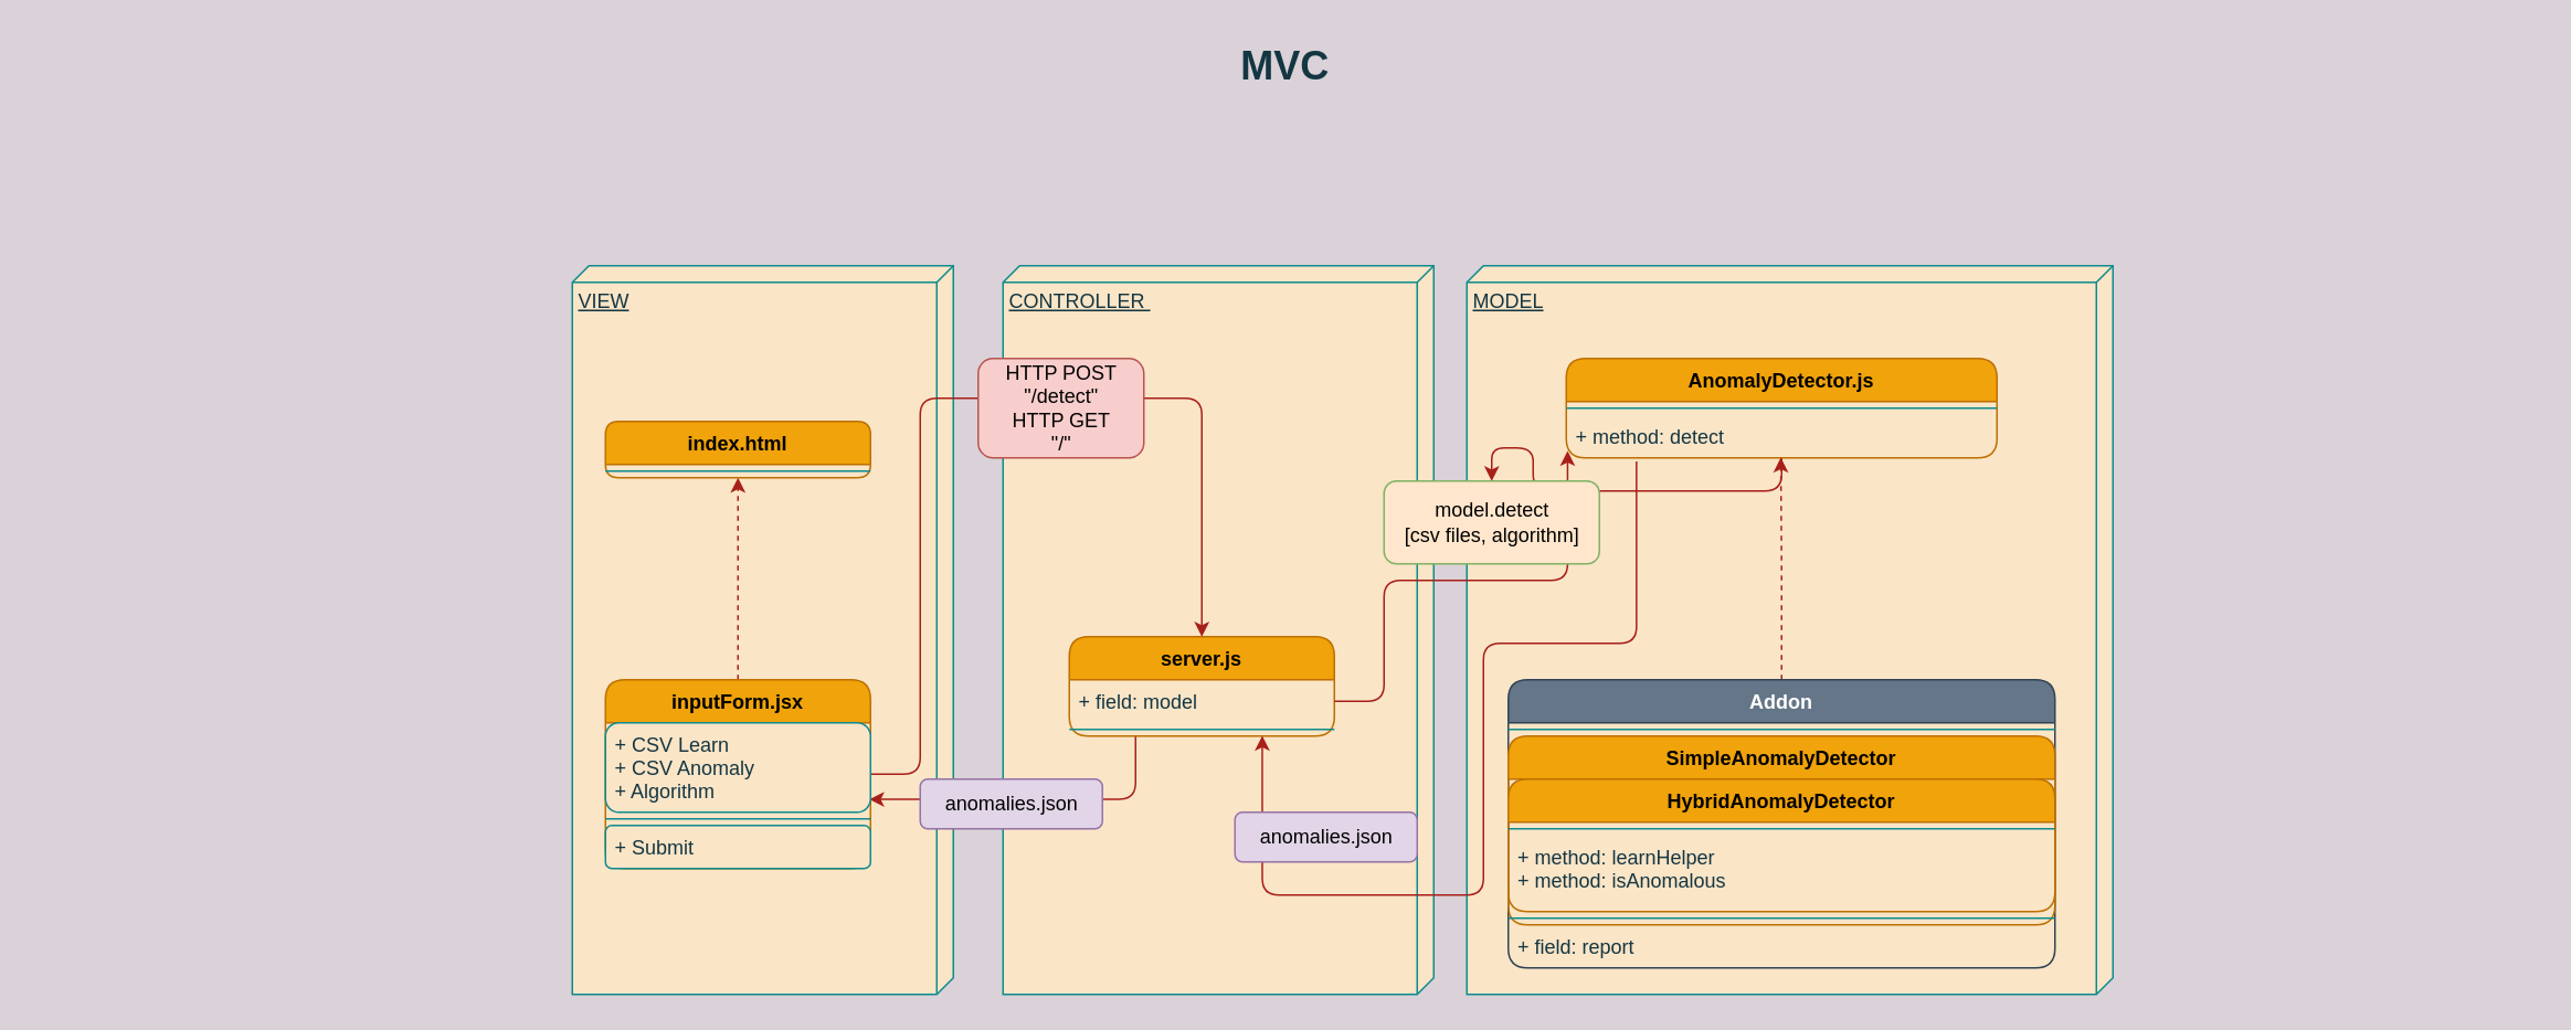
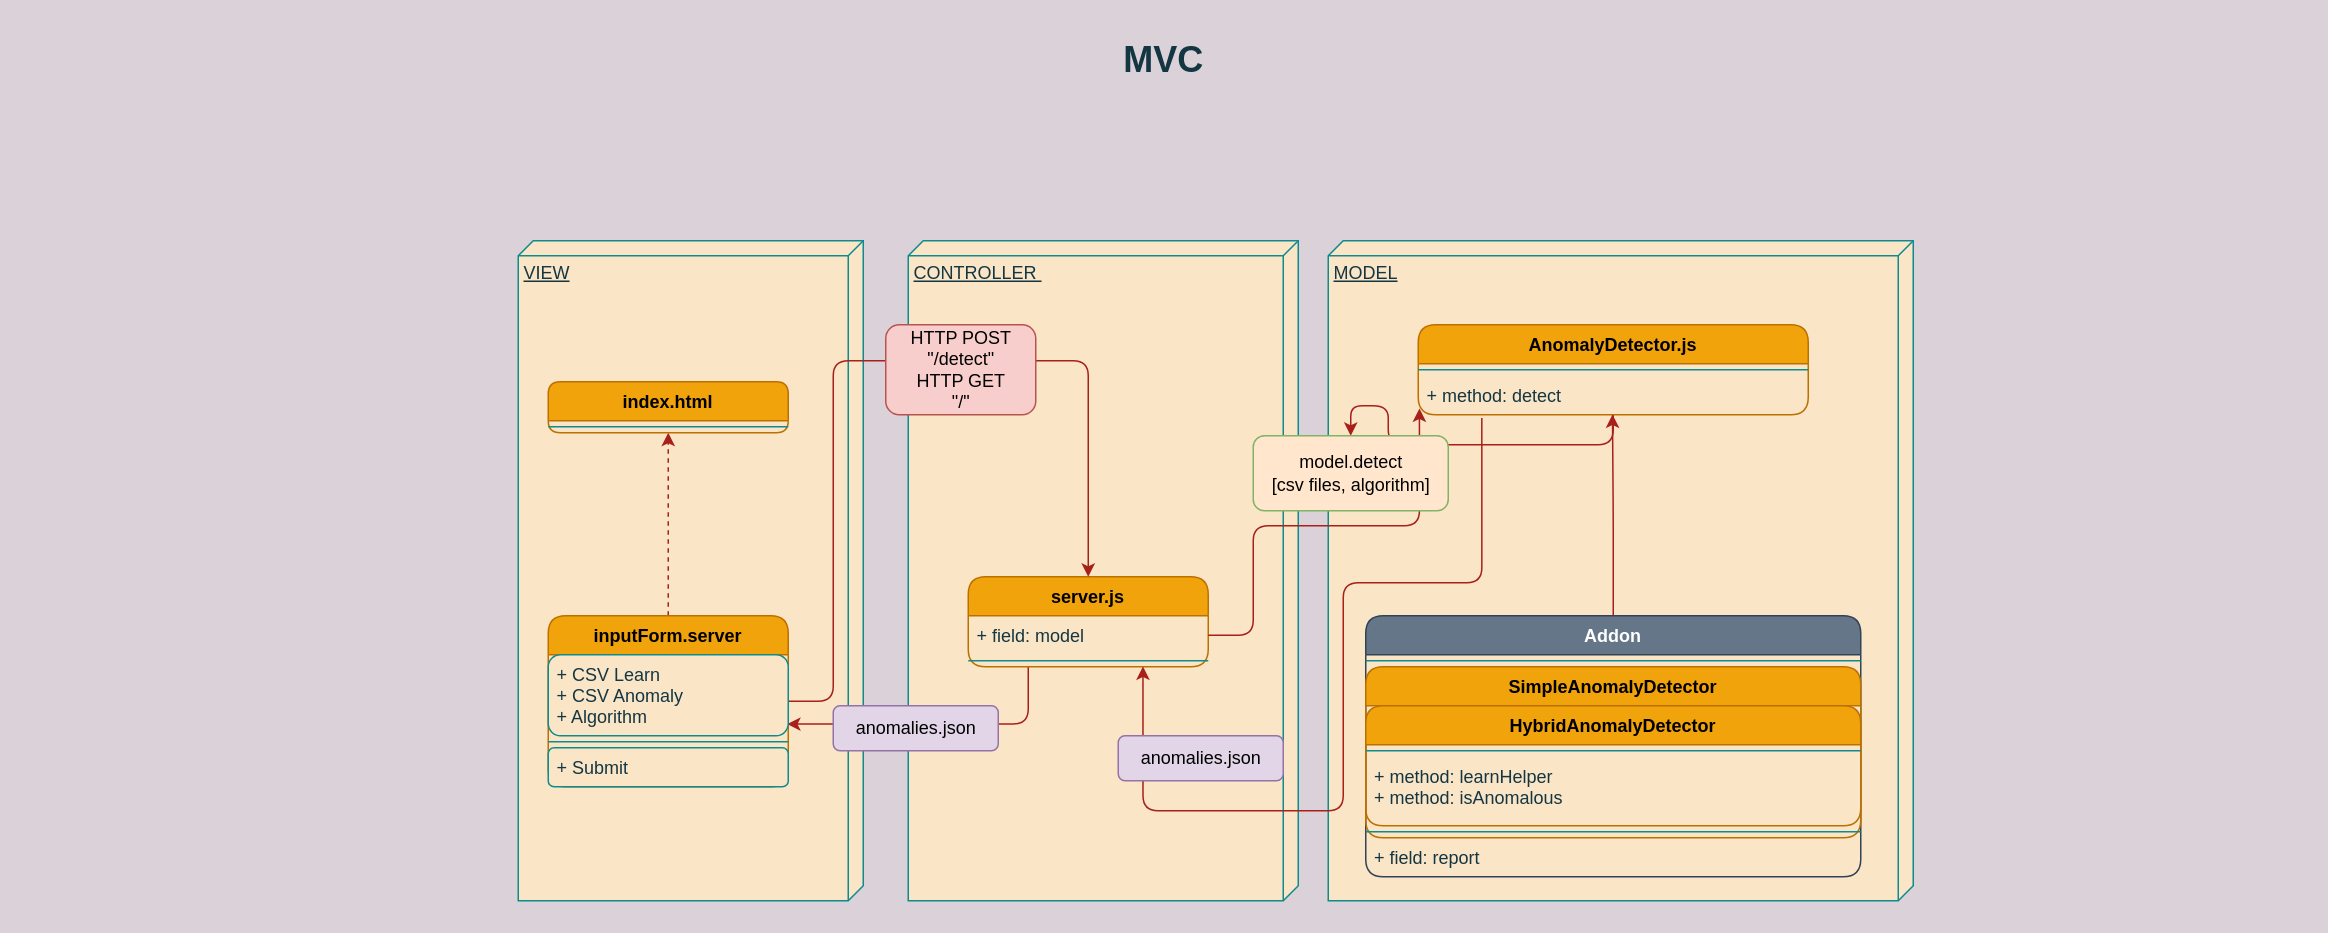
- <mxCell id="28" style="edgeStyle=orthogonalEdgeStyle;orthogonalLoop=1;jettySize=auto;html=1;entryX=0.498;entryY=0.992;entryDx=0;entryDy=0;entryPerimeter=0;fontColor=#143642;strokeColor=#A8201A;fillColor=#FAE5C7;labelBackgroundColor=#DAD2D8;dashed=1;" edge="1" parent="1" source="29" target="9"><mxGeometry relative="1" as="geometry" /></mxCell>
+ <mxCell id="28" style="edgeStyle=orthogonalEdgeStyle;orthogonalLoop=1;jettySize=auto;html=1;entryX=0.498;entryY=0.992;entryDx=0;entryDy=0;entryPerimeter=0;fontColor=#143642;strokeColor=#A8201A;fillColor=#FAE5C7;labelBackgroundColor=#DAD2D8;" edge="1" parent="1" source="29" target="9"><mxGeometry relative="1" as="geometry" /></mxCell>
- <mxCell id="17" value="inputForm.jsx" style="swimlane;fontStyle=1;align=center;verticalAlign=top;childLayout=stackLayout;horizontal=1;startSize=26;horizontalStack=0;resizeParent=1;resizeParentMax=0;resizeLast=0;collapsible=1;marginBottom=0;fillColor=#f0a30a;strokeColor=#BD7000;rounded=1;fontColor=#000000;" vertex="1" parent="1"><mxGeometry x="365" y="410" width="160" height="114" as="geometry" /></mxCell>
+ <mxCell id="17" value="inputForm.server" style="swimlane;fontStyle=1;align=center;verticalAlign=top;childLayout=stackLayout;horizontal=1;startSize=26;horizontalStack=0;resizeParent=1;resizeParentMax=0;resizeLast=0;collapsible=1;marginBottom=0;fillColor=#f0a30a;strokeColor=#BD7000;rounded=1;fontColor=#000000;" vertex="1" parent="1"><mxGeometry x="365" y="410" width="160" height="114" as="geometry" /></mxCell>
